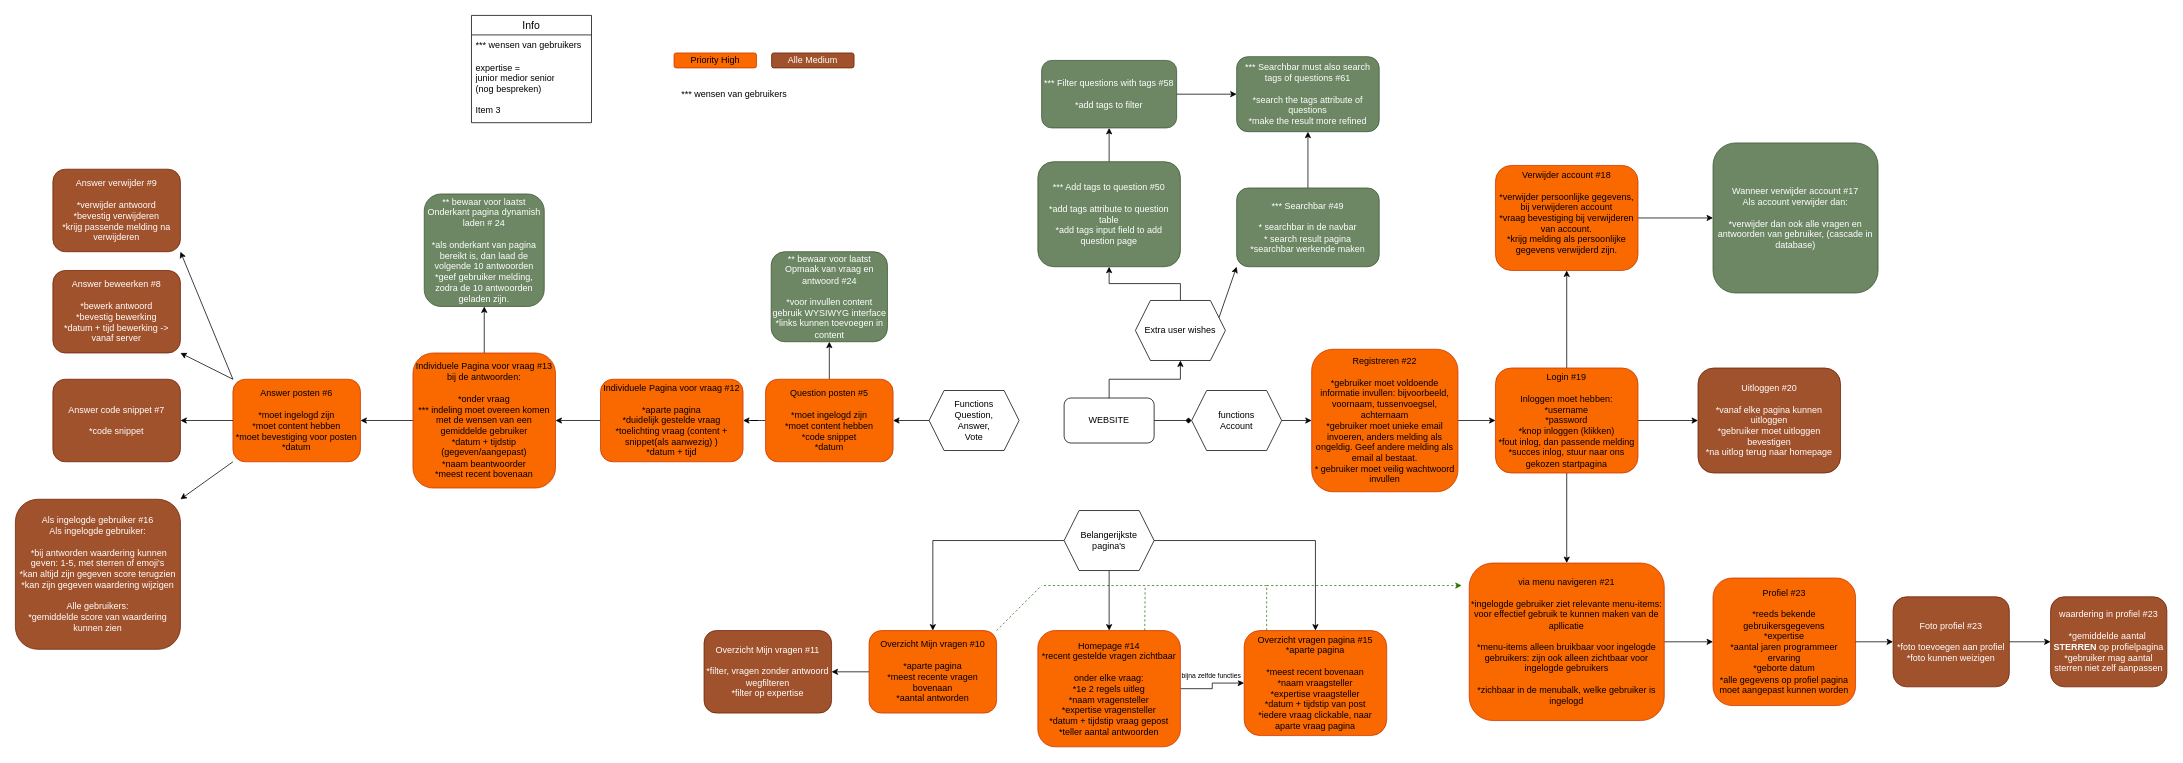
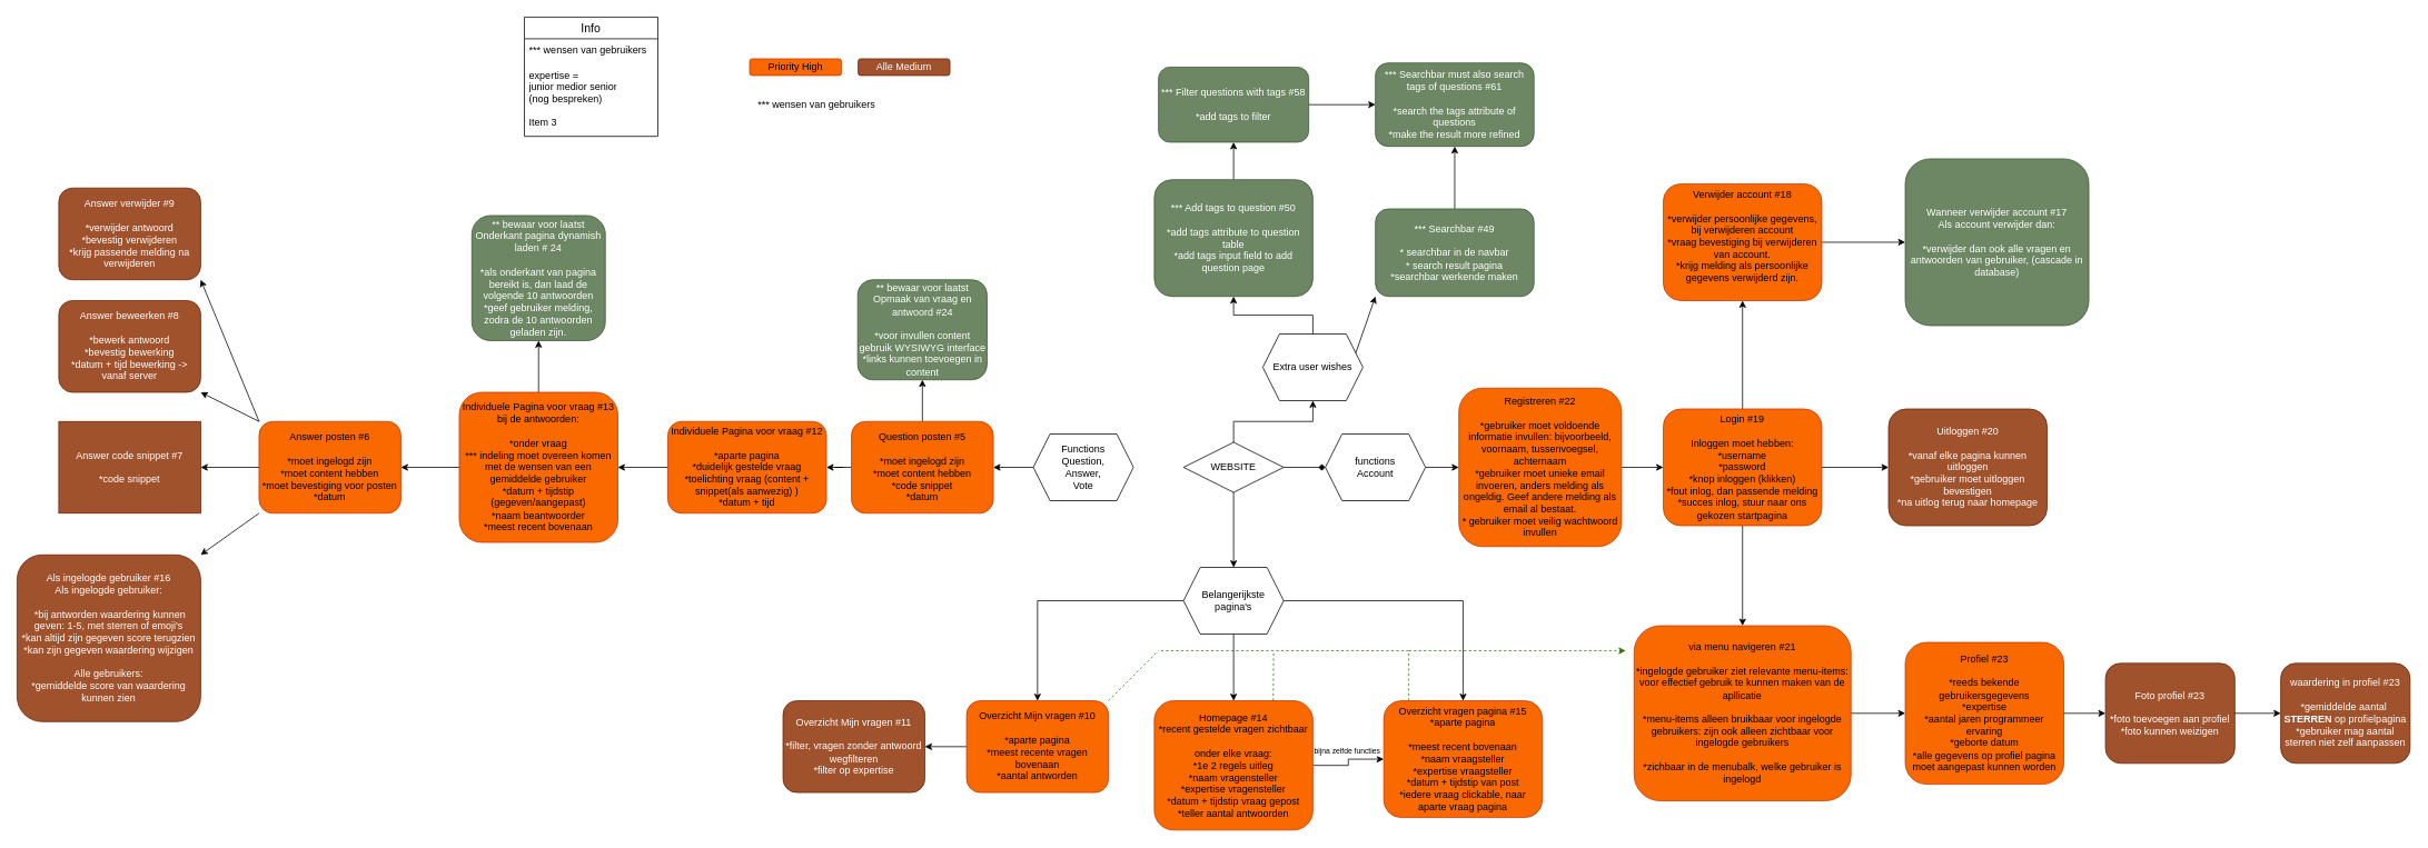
- <mxCell id="10" value="Answer code snippet #7&lt;br&gt;&lt;br&gt;*code snippet" style="rounded=1;whiteSpace=wrap;html=1;fillColor=#a0522d;strokeColor=#6D1F00;fontColor=#ffffff;" parent="1" vertex="1"><mxGeometry x="70" y="505" width="170" height="110" as="geometry" /></mxCell>
+ <mxCell id="10" value="Answer code snippet #7&lt;br&gt;&lt;br&gt;*code snippet" style="whiteSpace=wrap;html=1;fillColor=#a0522d;strokeColor=#6D1F00;fontColor=#ffffff;rounded=0;" parent="1" vertex="1"><mxGeometry x="70" y="505" width="170" height="110" as="geometry" /></mxCell>
- <mxCell id="5" value="WEBSITE" style="rounded=1;whiteSpace=wrap;html=1;" parent="1" vertex="1"><mxGeometry x="1418" y="530" width="120" height="60" as="geometry" /></mxCell>
+ <mxCell id="5" value="WEBSITE" style="rhombus;whiteSpace=wrap;html=1;" parent="1" vertex="1"><mxGeometry x="1418" y="530" width="120" height="60" as="geometry" /></mxCell>
+ <mxCell id="2" style="edgeStyle=orthogonalEdgeStyle;rounded=0;orthogonalLoop=1;jettySize=auto;html=1;" parent="1" source="5" target="54" edge="1"><mxGeometry relative="1" as="geometry" /></mxCell>
